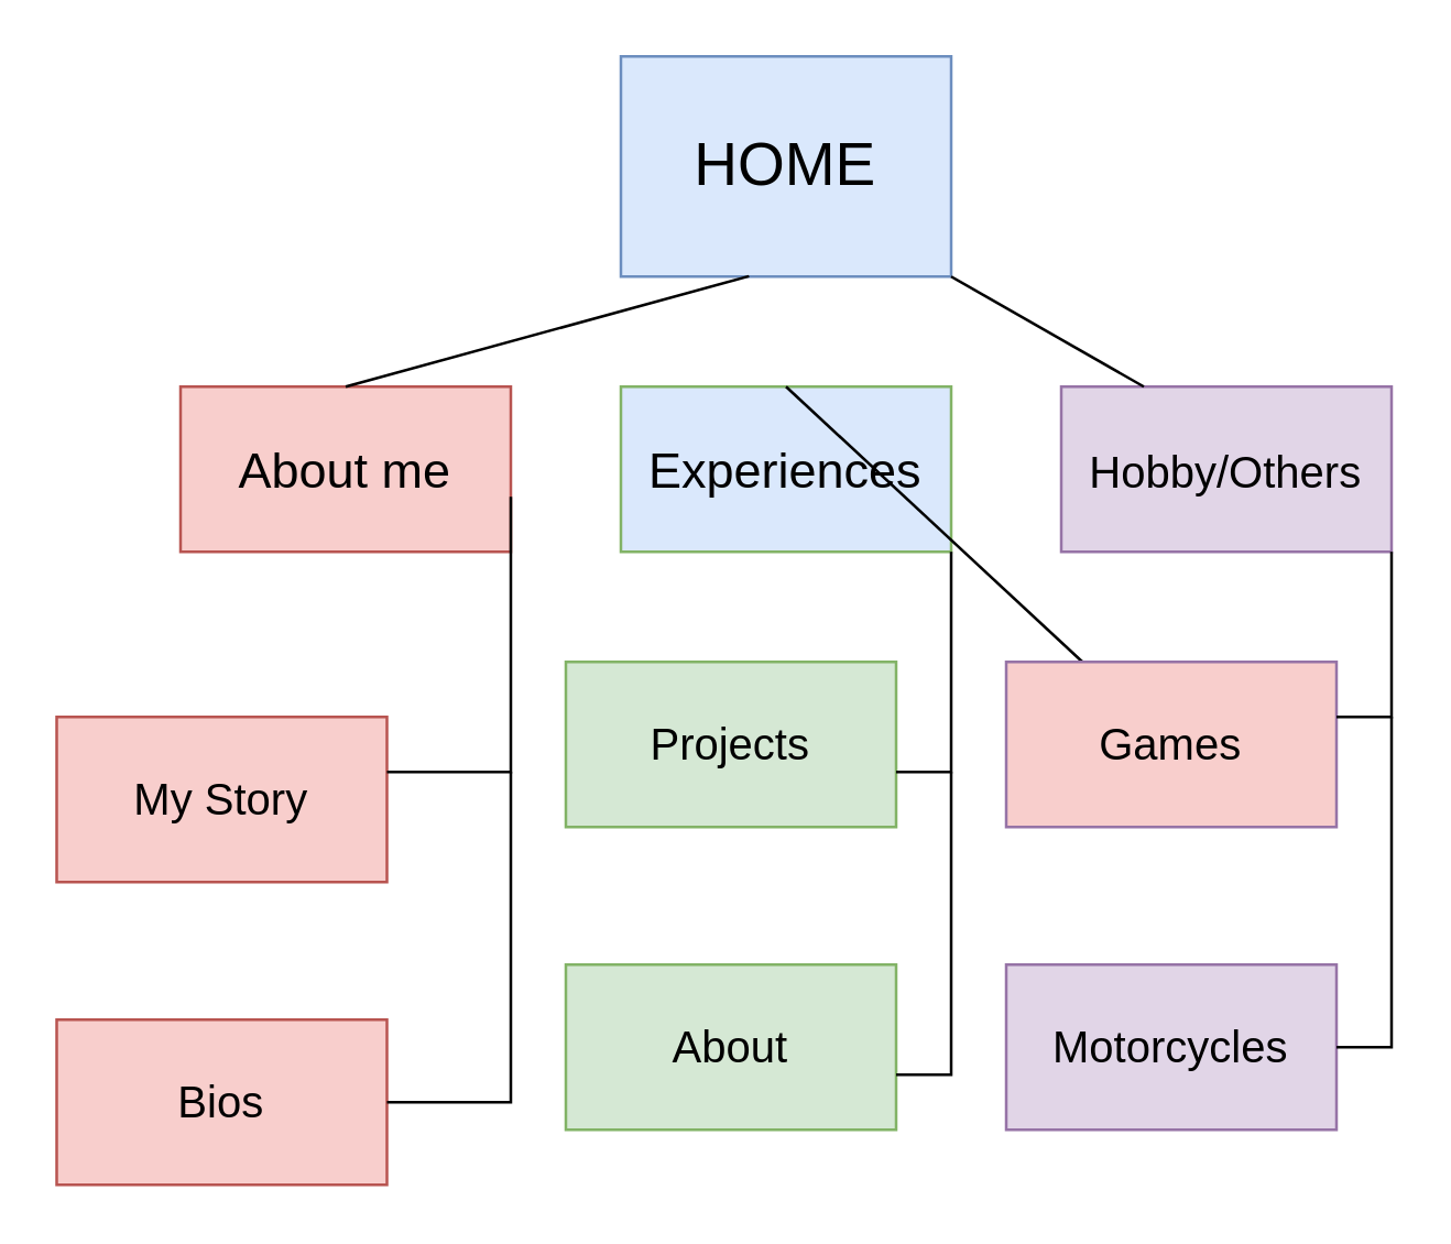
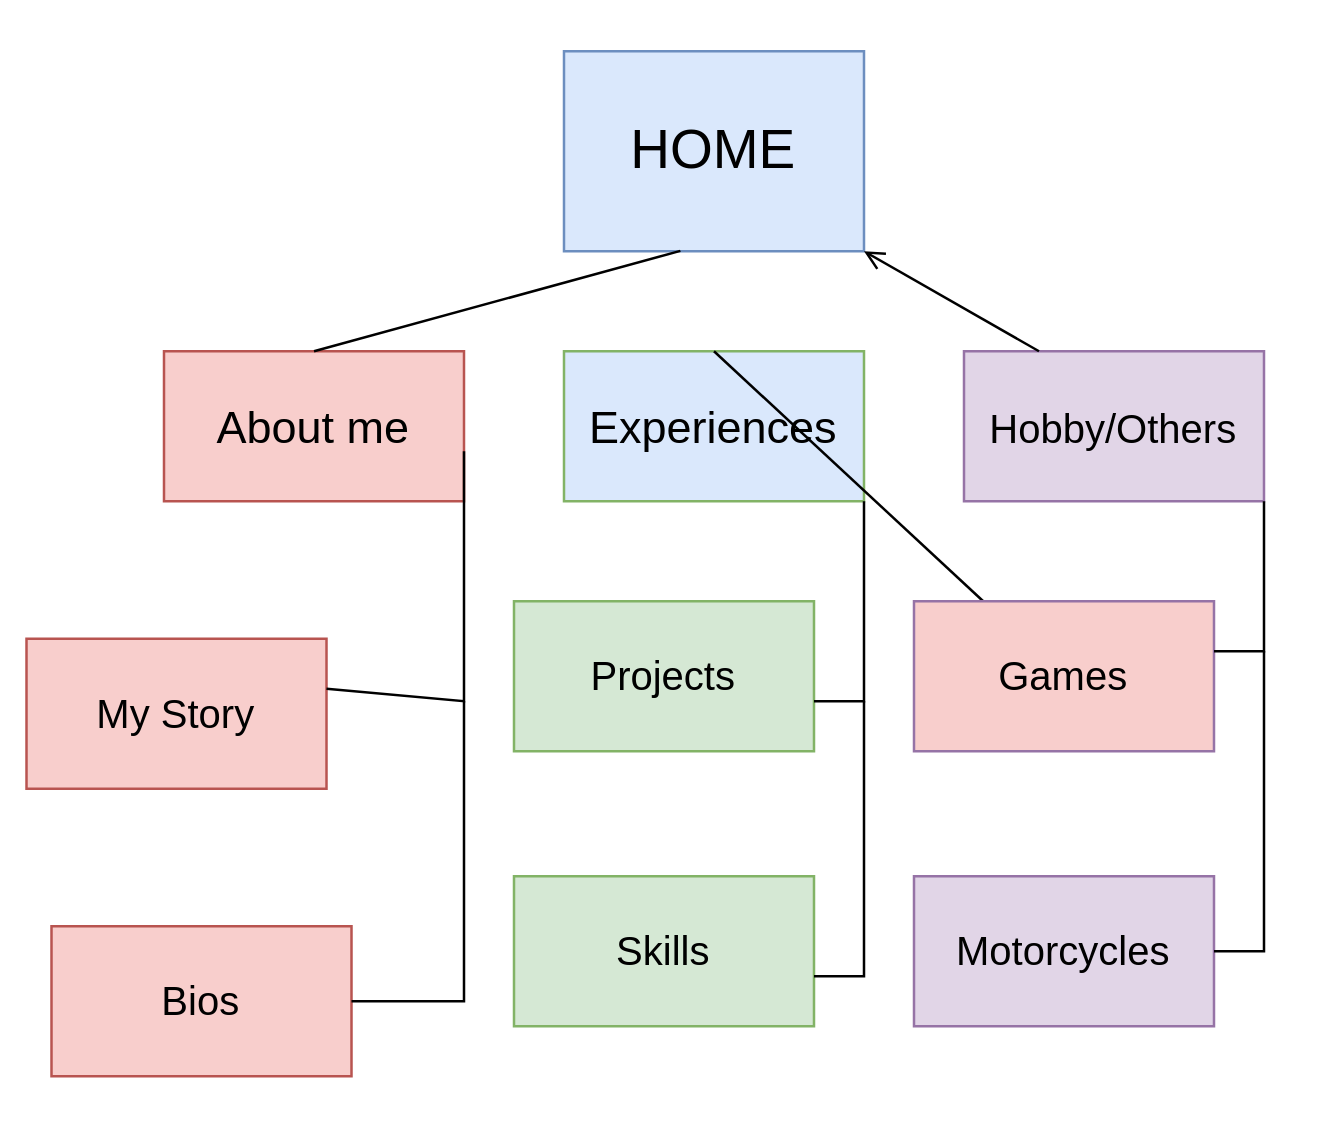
- <mxCell id="8" value="" style="endArrow=none;html=1;rounded=0;fontSize=18;entryX=1;entryY=1;entryDx=0;entryDy=0;exitX=0.25;exitY=0;exitDx=0;exitDy=0;" parent="1" source="5" target="2" edge="1"><mxGeometry width="50" height="50" relative="1" as="geometry"><mxPoint x="270" y="170" as="sourcePoint" /><mxPoint x="320" y="120" as="targetPoint" /></mxGeometry></mxCell>
+ <mxCell id="8" value="" style="endArrow=open;html=1;rounded=0;fontSize=18;entryX=1;entryY=1;entryDx=0;entryDy=0;exitX=0.25;exitY=0;exitDx=0;exitDy=0;" parent="1" source="5" target="2" edge="1"><mxGeometry width="50" height="50" relative="1" as="geometry"><mxPoint x="270" y="170" as="sourcePoint" /><mxPoint x="320" y="120" as="targetPoint" /></mxGeometry></mxCell>
- <mxCell id="10" value="&lt;font style=&quot;font-size: 16px;&quot;&gt;My Story&lt;/font&gt;" style="rounded=0;whiteSpace=wrap;html=1;fontSize=18;fillColor=#f8cecc;strokeColor=#b85450;" parent="1" vertex="1"><mxGeometry x="20" y="260" width="120" height="60" as="geometry" /></mxCell>
+ <mxCell id="10" value="&lt;font style=&quot;font-size: 16px;&quot;&gt;My Story&lt;/font&gt;" style="rounded=0;whiteSpace=wrap;html=1;fontSize=18;fillColor=#f8cecc;strokeColor=#b85450;" parent="1" vertex="1"><mxGeometry x="10" y="255" width="120" height="60" as="geometry" /></mxCell>
- <mxCell id="17" value="&lt;font style=&quot;font-size: 16px;&quot;&gt;About&lt;/font&gt;" style="rounded=0;whiteSpace=wrap;html=1;fontSize=16;fillColor=#d5e8d4;strokeColor=#82b366;" parent="1" vertex="1"><mxGeometry x="205" y="350" width="120" height="60" as="geometry" /></mxCell>
+ <mxCell id="17" value="&lt;font style=&quot;font-size: 16px;&quot;&gt;Skills&lt;/font&gt;" style="rounded=0;whiteSpace=wrap;html=1;fontSize=16;fillColor=#d5e8d4;strokeColor=#82b366;" parent="1" vertex="1"><mxGeometry x="205" y="350" width="120" height="60" as="geometry" /></mxCell>
